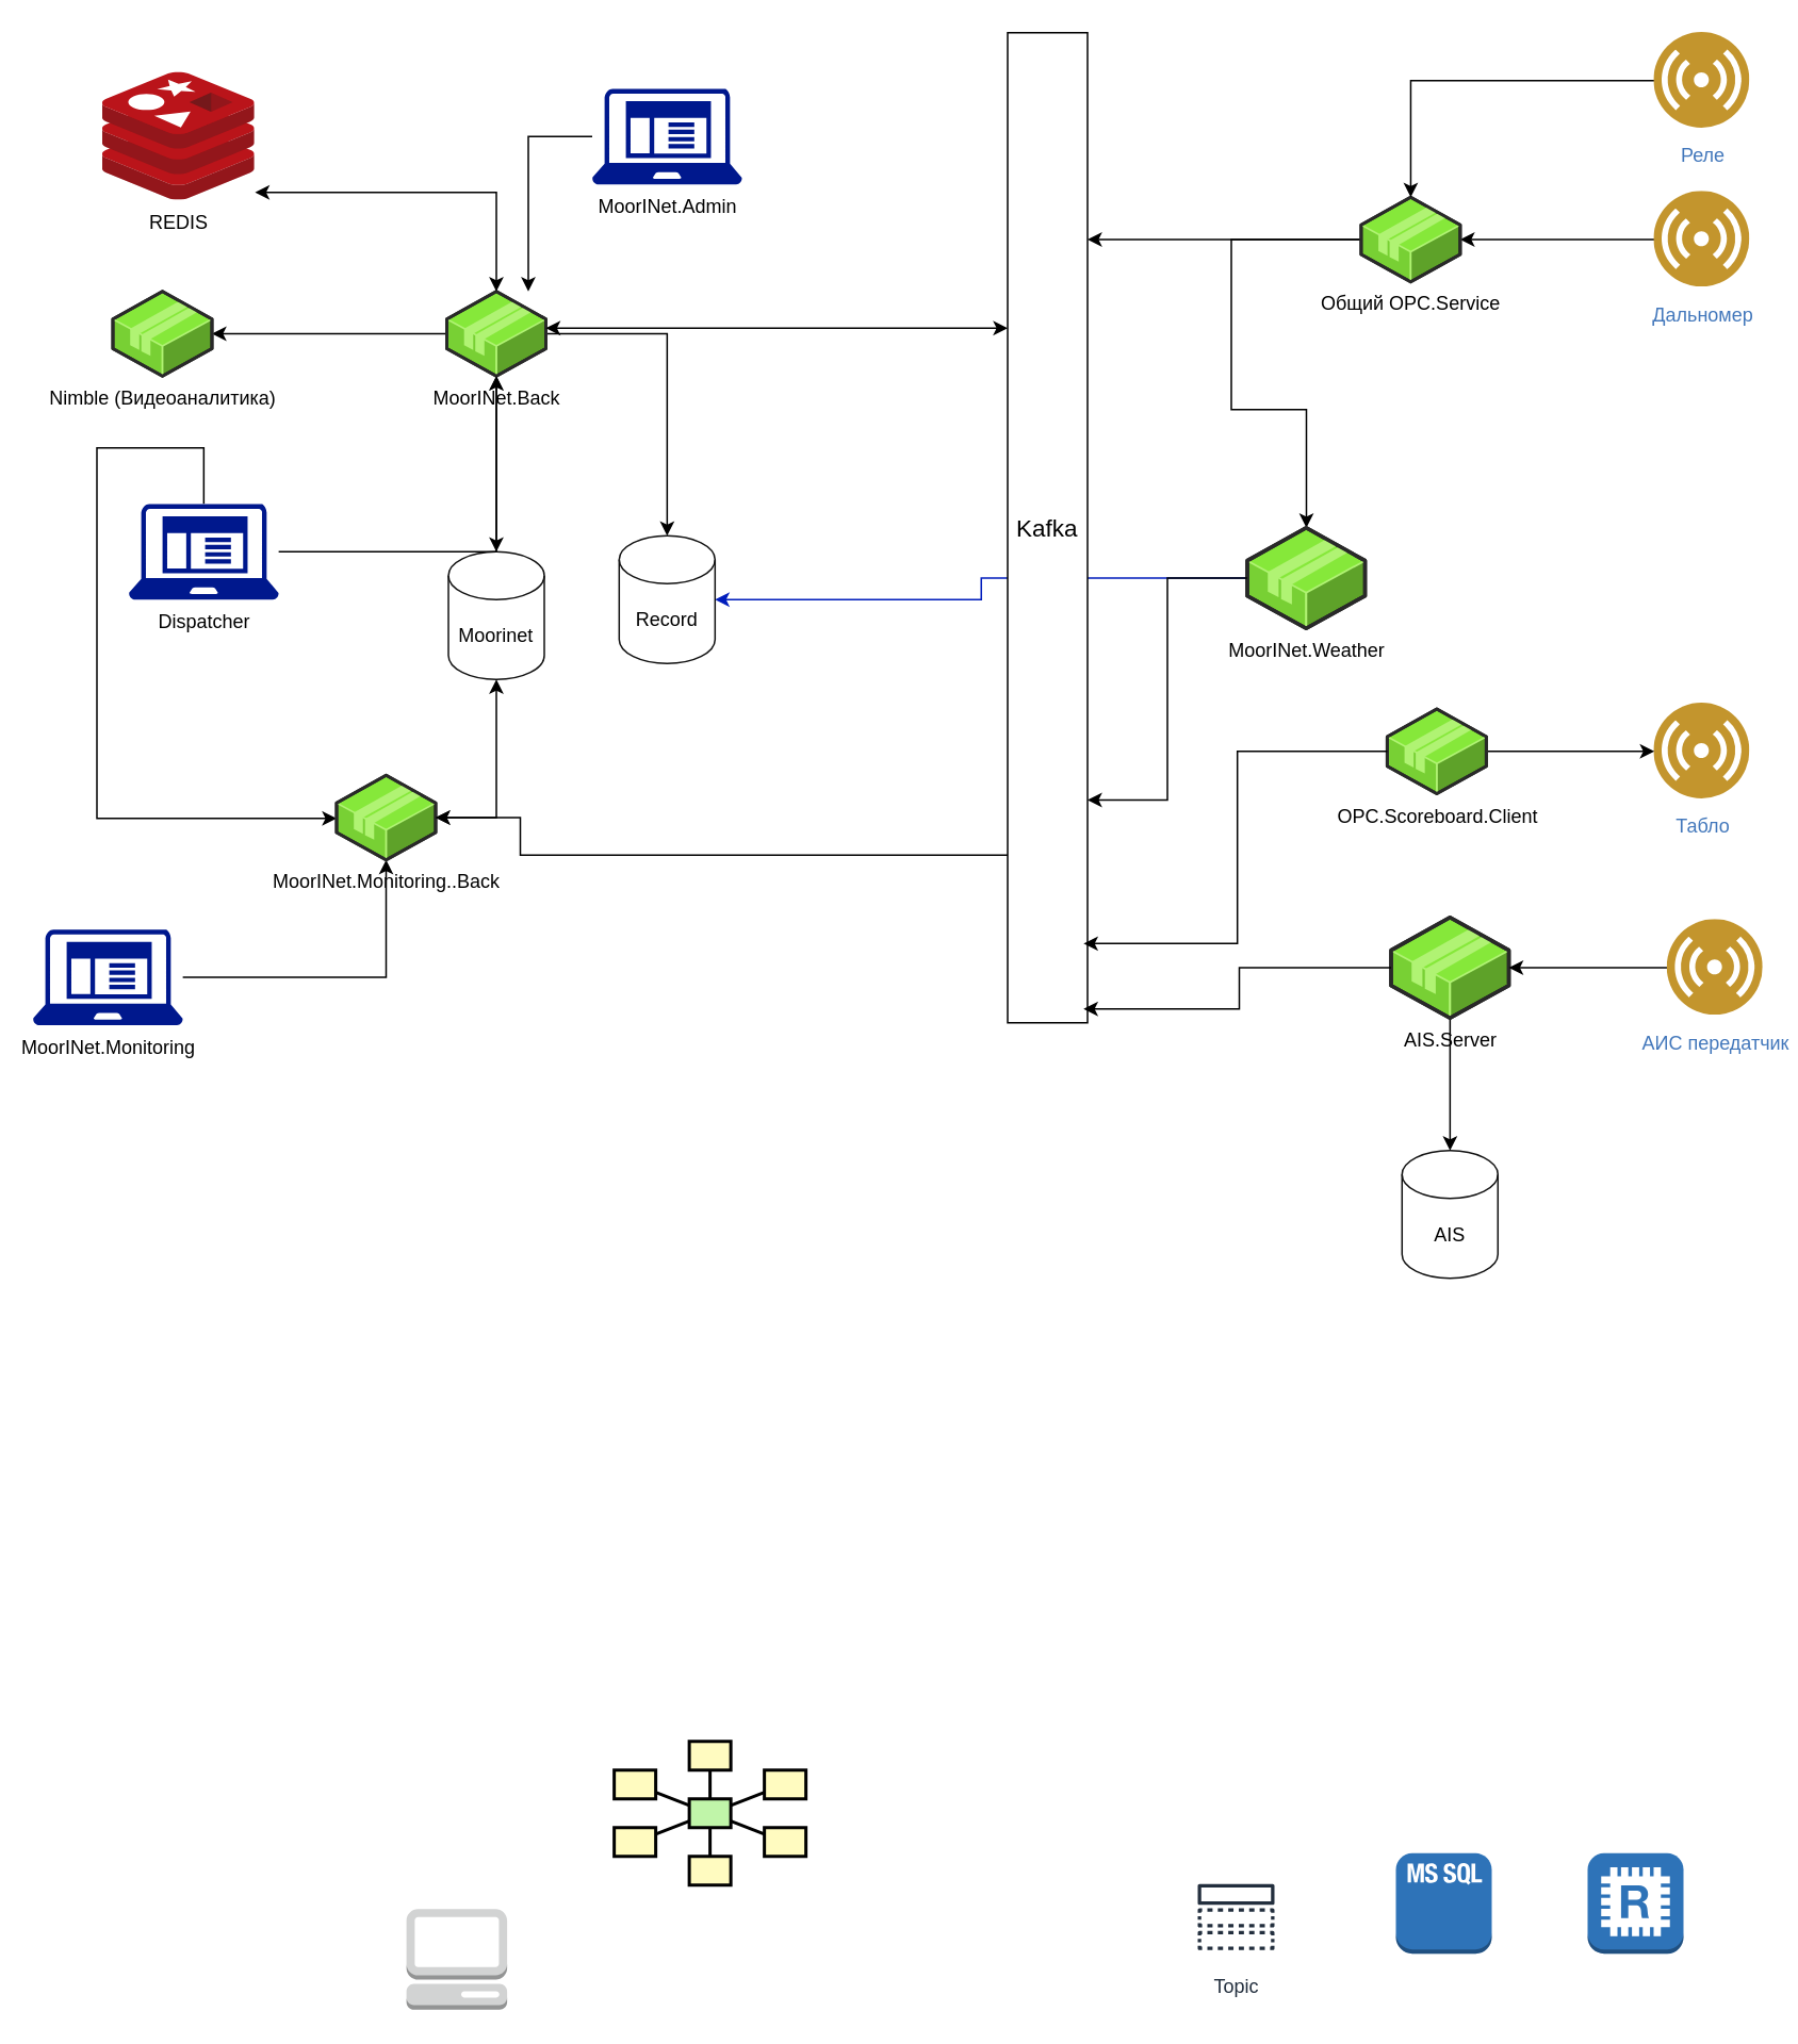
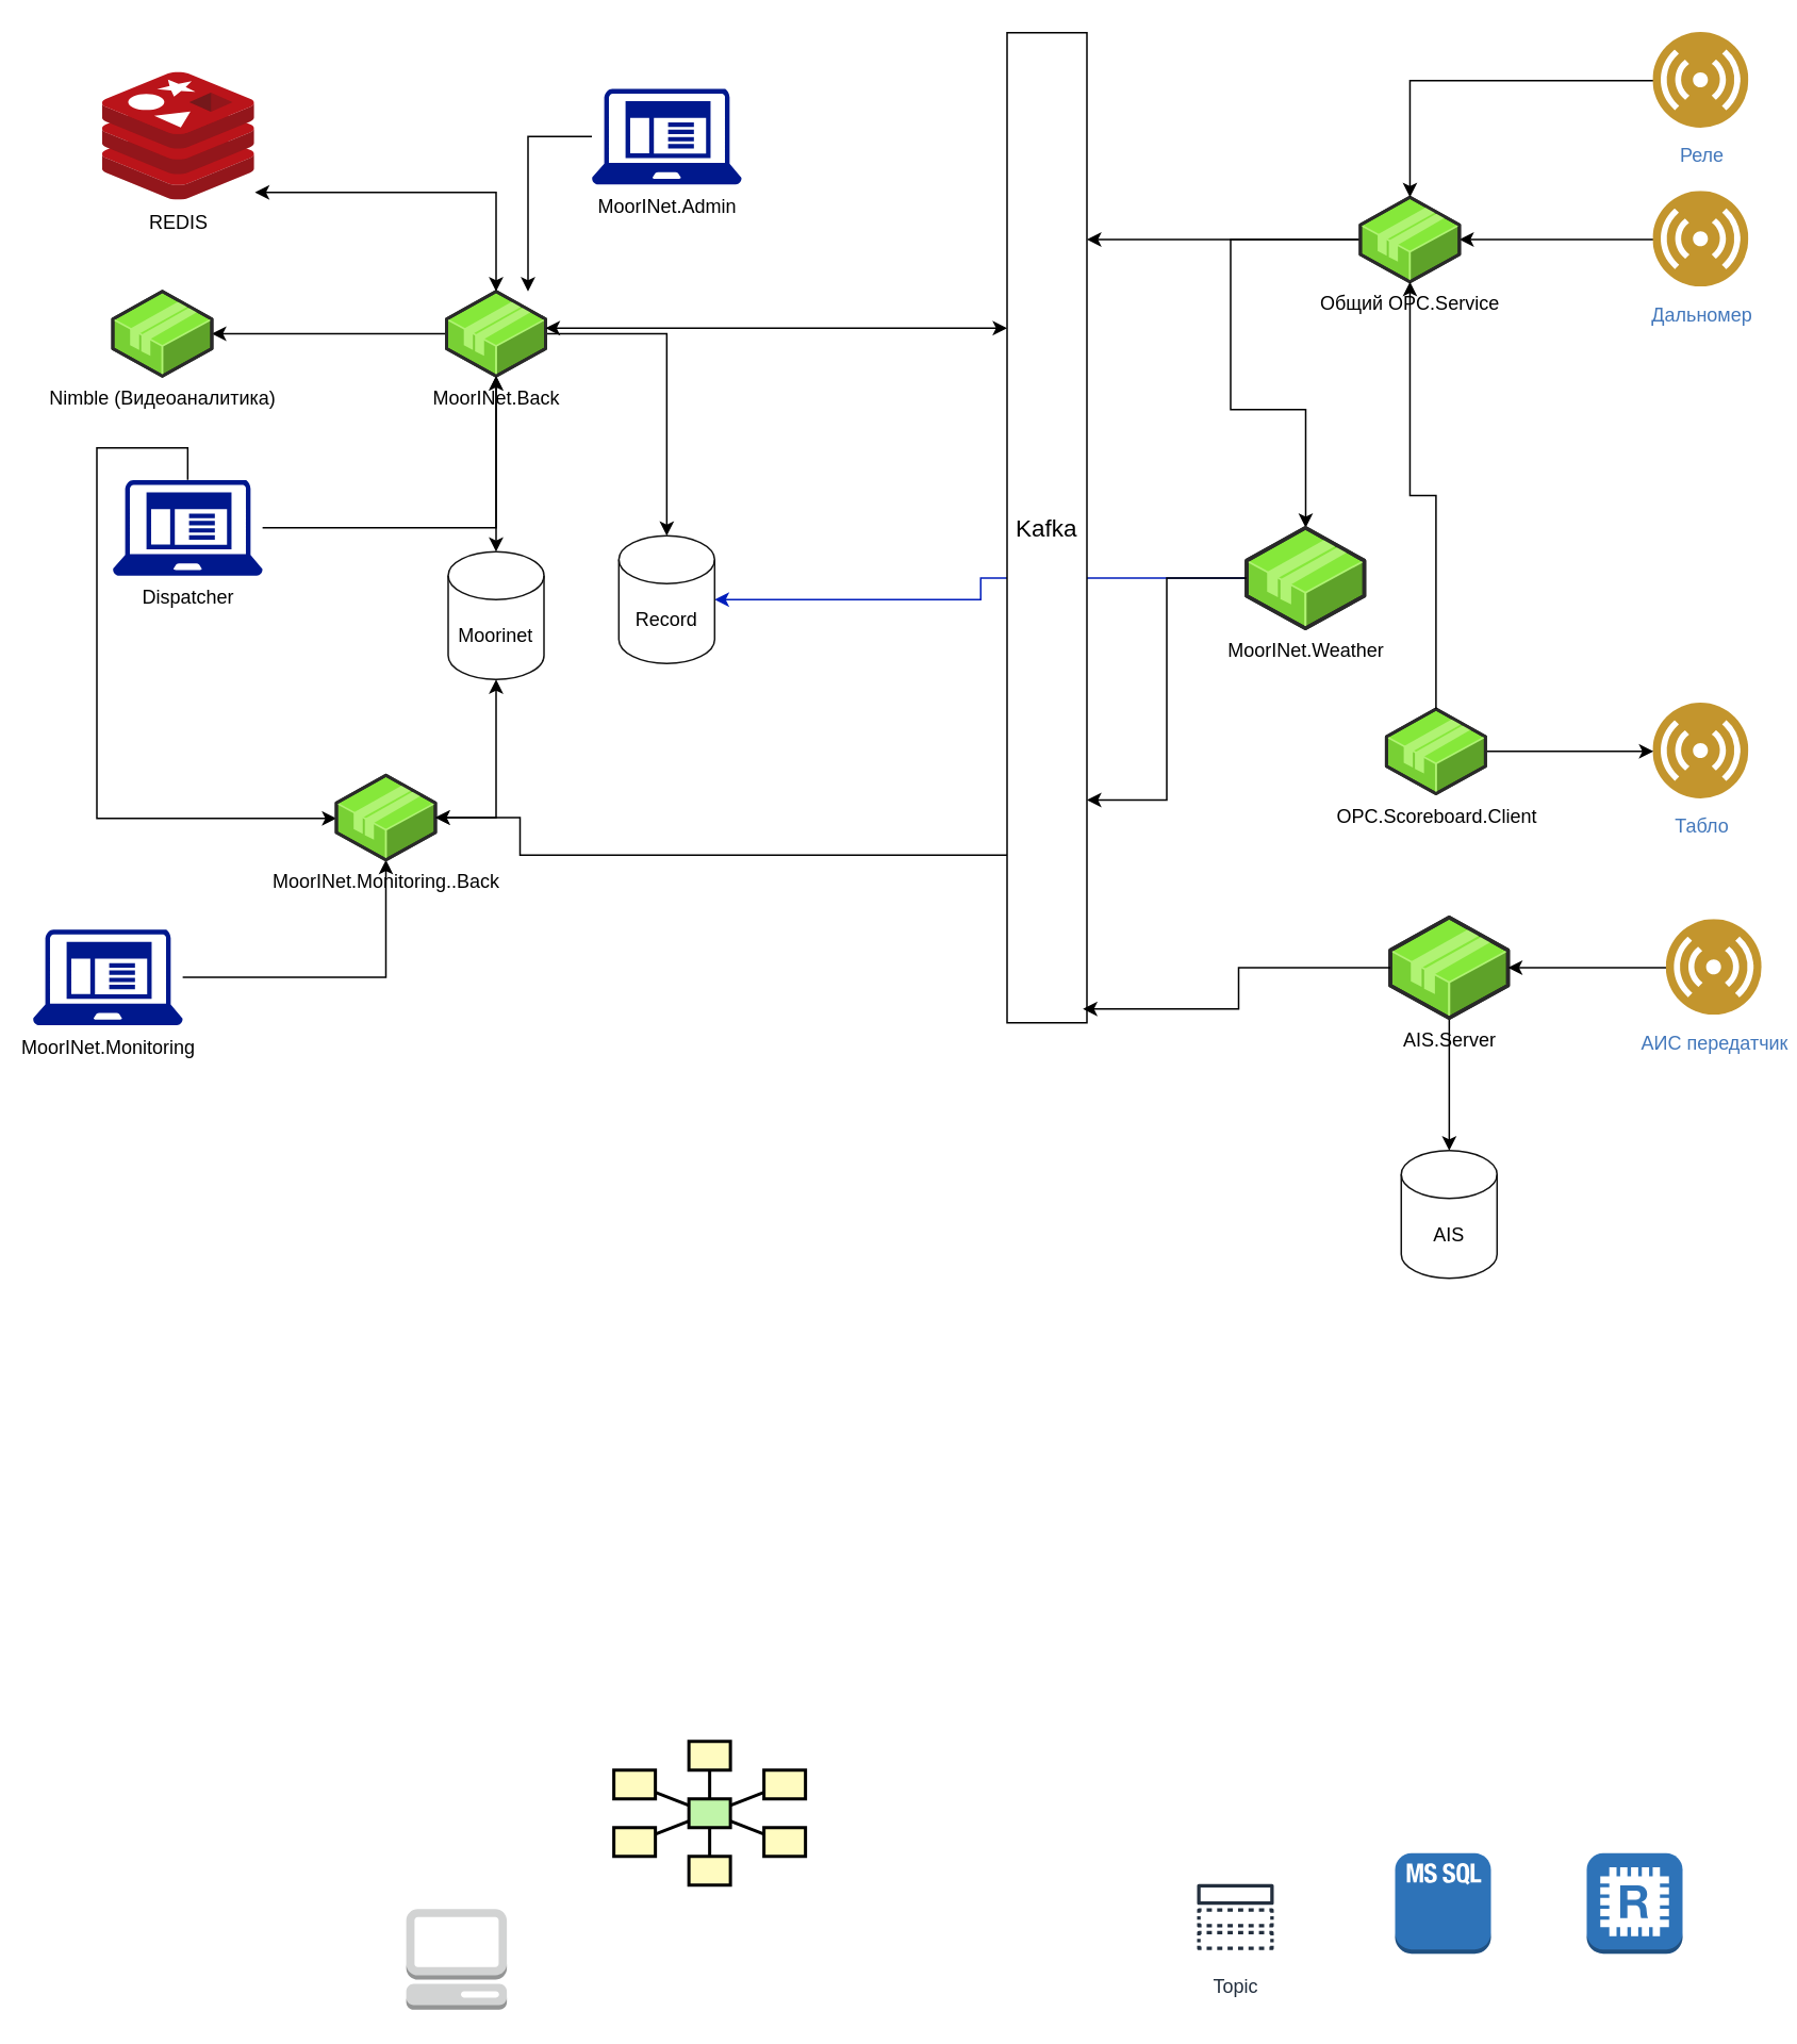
- <mxCell id="18" value="Dispatcher" style="sketch=0;aspect=fixed;pointerEvents=1;shadow=0;dashed=0;html=1;strokeColor=none;labelPosition=center;verticalLabelPosition=bottom;verticalAlign=top;align=center;fillColor=#00188D;shape=mxgraph.mscae.enterprise.client_application" vertex="1" parent="1"><mxGeometry x="80" y="315" width="93.75" height="60" as="geometry" /></mxCell>
+ <mxCell id="18" value="Dispatcher" style="sketch=0;aspect=fixed;pointerEvents=1;shadow=0;dashed=0;html=1;strokeColor=none;labelPosition=center;verticalLabelPosition=bottom;verticalAlign=top;align=center;fillColor=#00188D;shape=mxgraph.mscae.enterprise.client_application" vertex="1" parent="1"><mxGeometry x="70" y="300" width="93.75" height="60" as="geometry" /></mxCell>
- <mxCell id="58" style="edgeStyle=orthogonalEdgeStyle;rounded=0;orthogonalLoop=1;jettySize=auto;html=1;entryX=0.95;entryY=0.92;entryDx=0;entryDy=0;entryPerimeter=0;" edge="1" parent="1" source="47" target="53"><mxGeometry relative="1" as="geometry" /></mxCell>
+ <mxCell id="58" style="edgeStyle=orthogonalEdgeStyle;rounded=0;orthogonalLoop=1;jettySize=auto;html=1;" edge="1" parent="1" source="47" target="44"><mxGeometry relative="1" as="geometry" /></mxCell>
